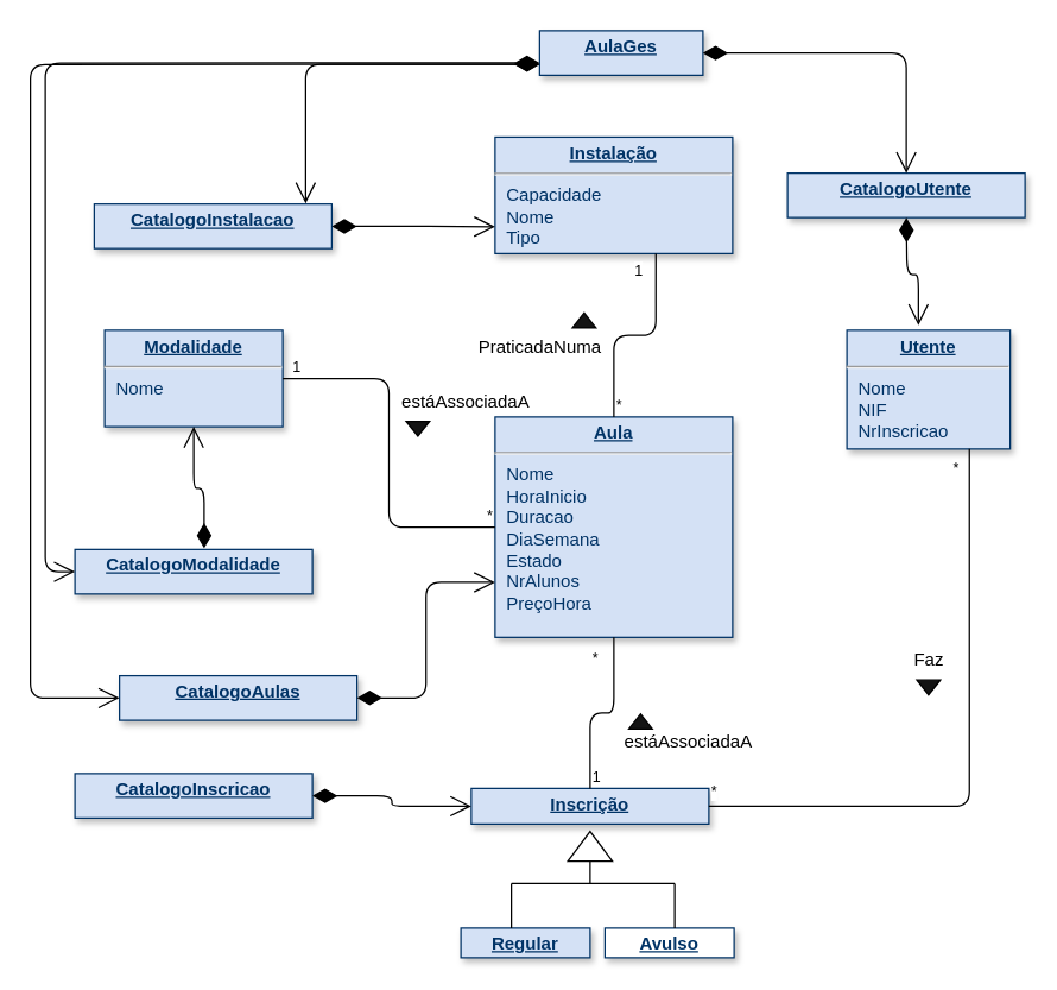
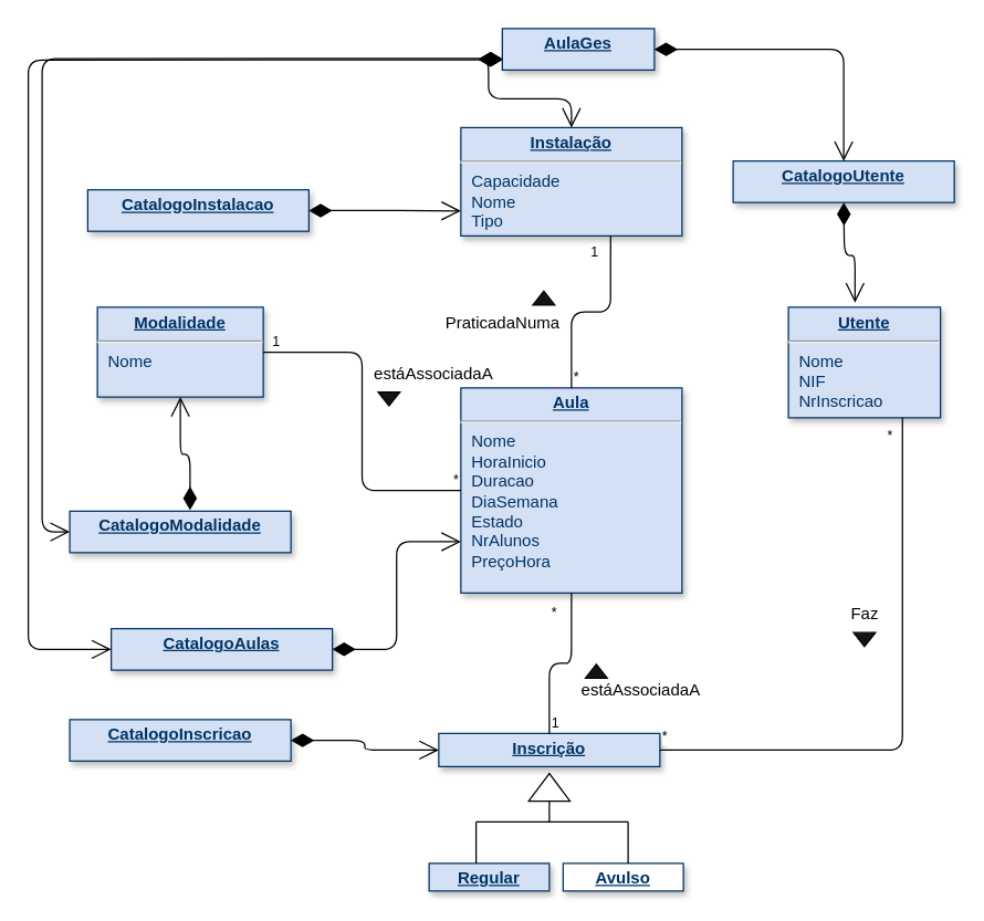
- <mxCell id="40" value="" style="endArrow=open;html=1;endSize=12;startArrow=diamondThin;startSize=14;startFill=1;edgeStyle=orthogonalEdgeStyle;align=left;verticalAlign=bottom;exitX=0;exitY=0.75;exitDx=0;exitDy=0;entryX=0.89;entryY=-0.011;entryDx=0;entryDy=0;entryPerimeter=0;" parent="1" source="38" target="7" edge="1"><mxGeometry x="-1" y="3" relative="1" as="geometry"><mxPoint x="350" y="130" as="sourcePoint" /><mxPoint x="510" y="130" as="targetPoint" /></mxGeometry></mxCell>
+ <mxCell id="40" value="" style="endArrow=open;html=1;endSize=12;startArrow=diamondThin;startSize=14;startFill=1;edgeStyle=orthogonalEdgeStyle;align=left;verticalAlign=bottom;exitX=0;exitY=0.75;exitDx=0;exitDy=0;" parent="1" source="38" target="2" edge="1"><mxGeometry x="-1" y="3" relative="1" as="geometry"><mxPoint x="350" y="130" as="sourcePoint" /><mxPoint x="510" y="130" as="targetPoint" /></mxGeometry></mxCell>
